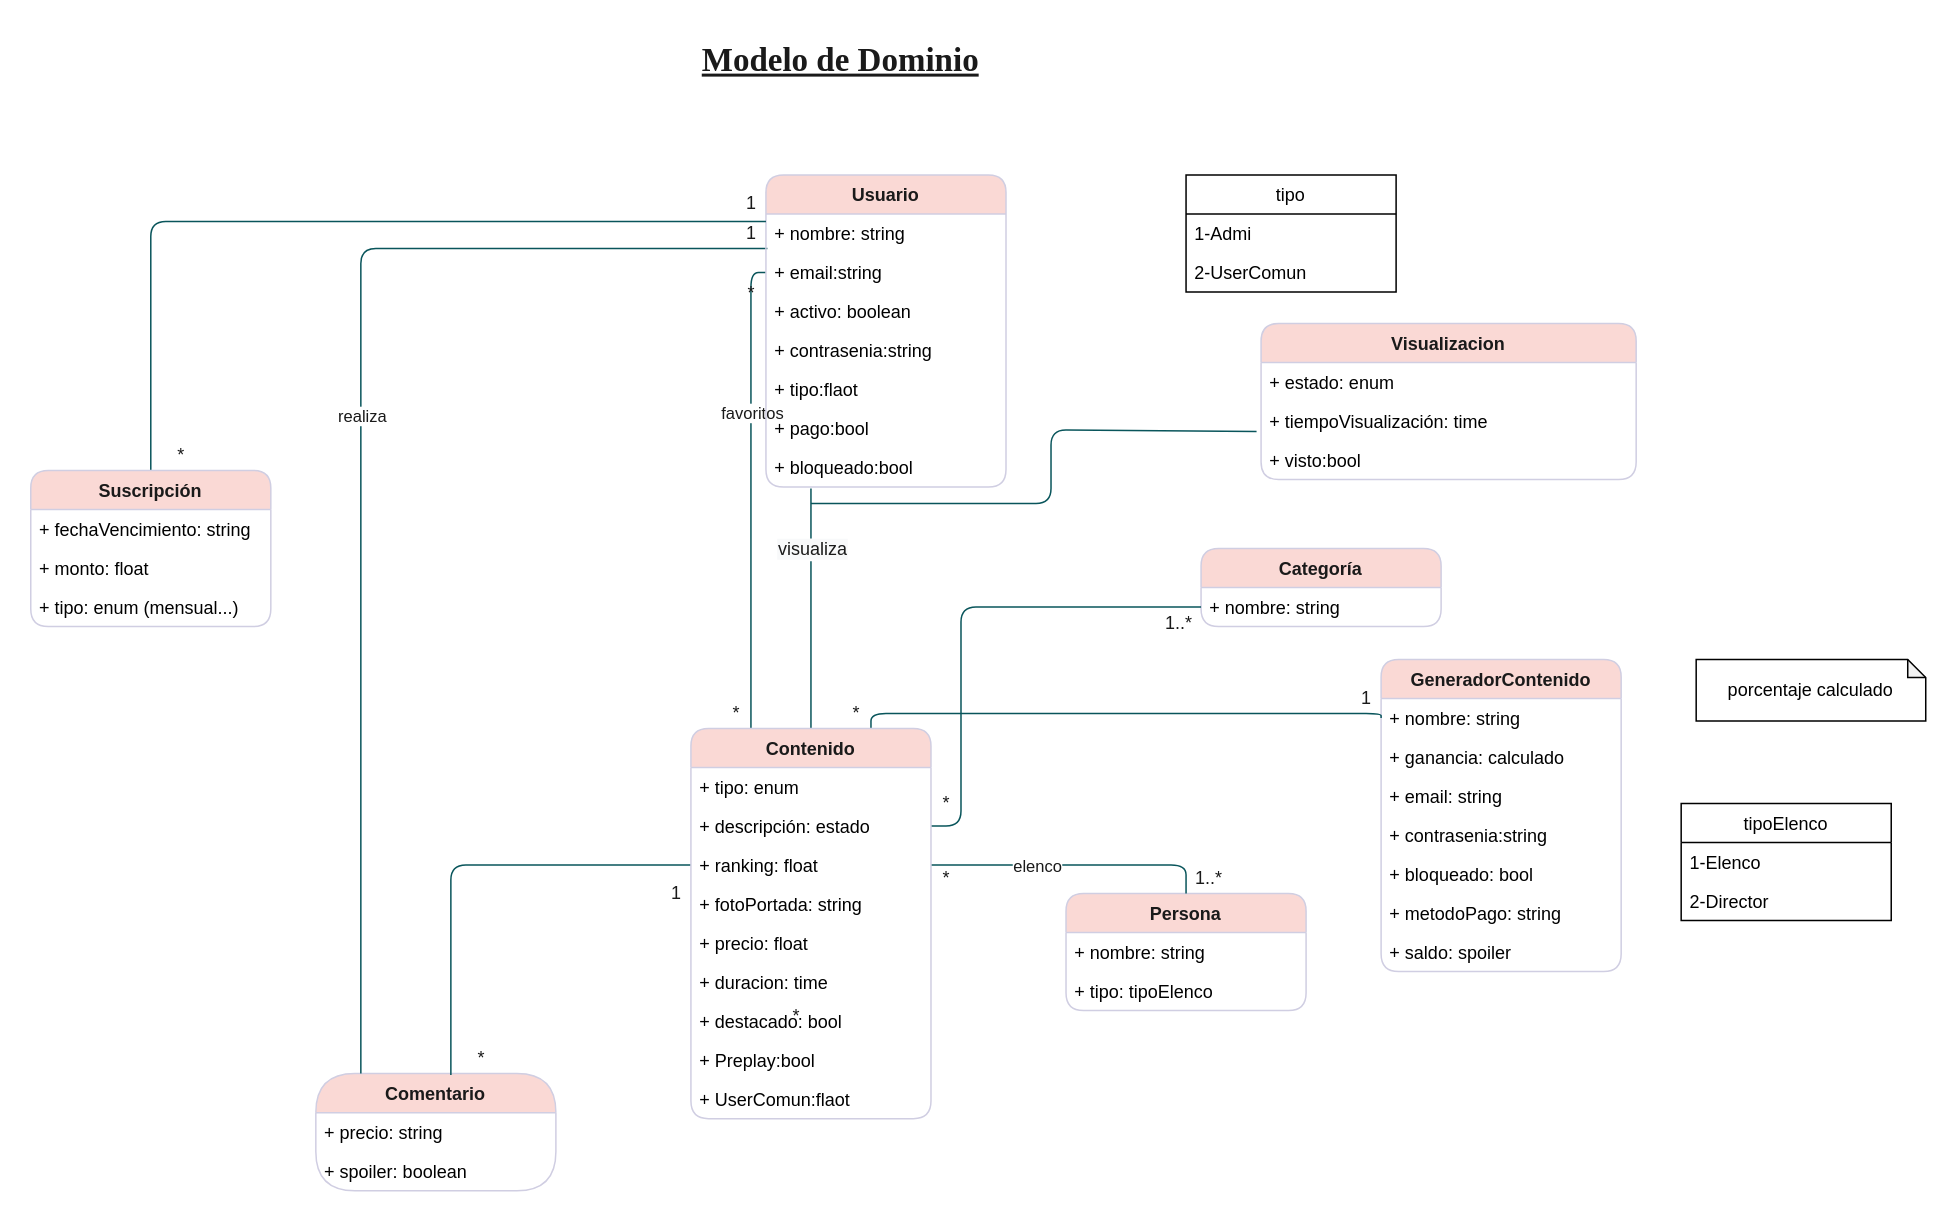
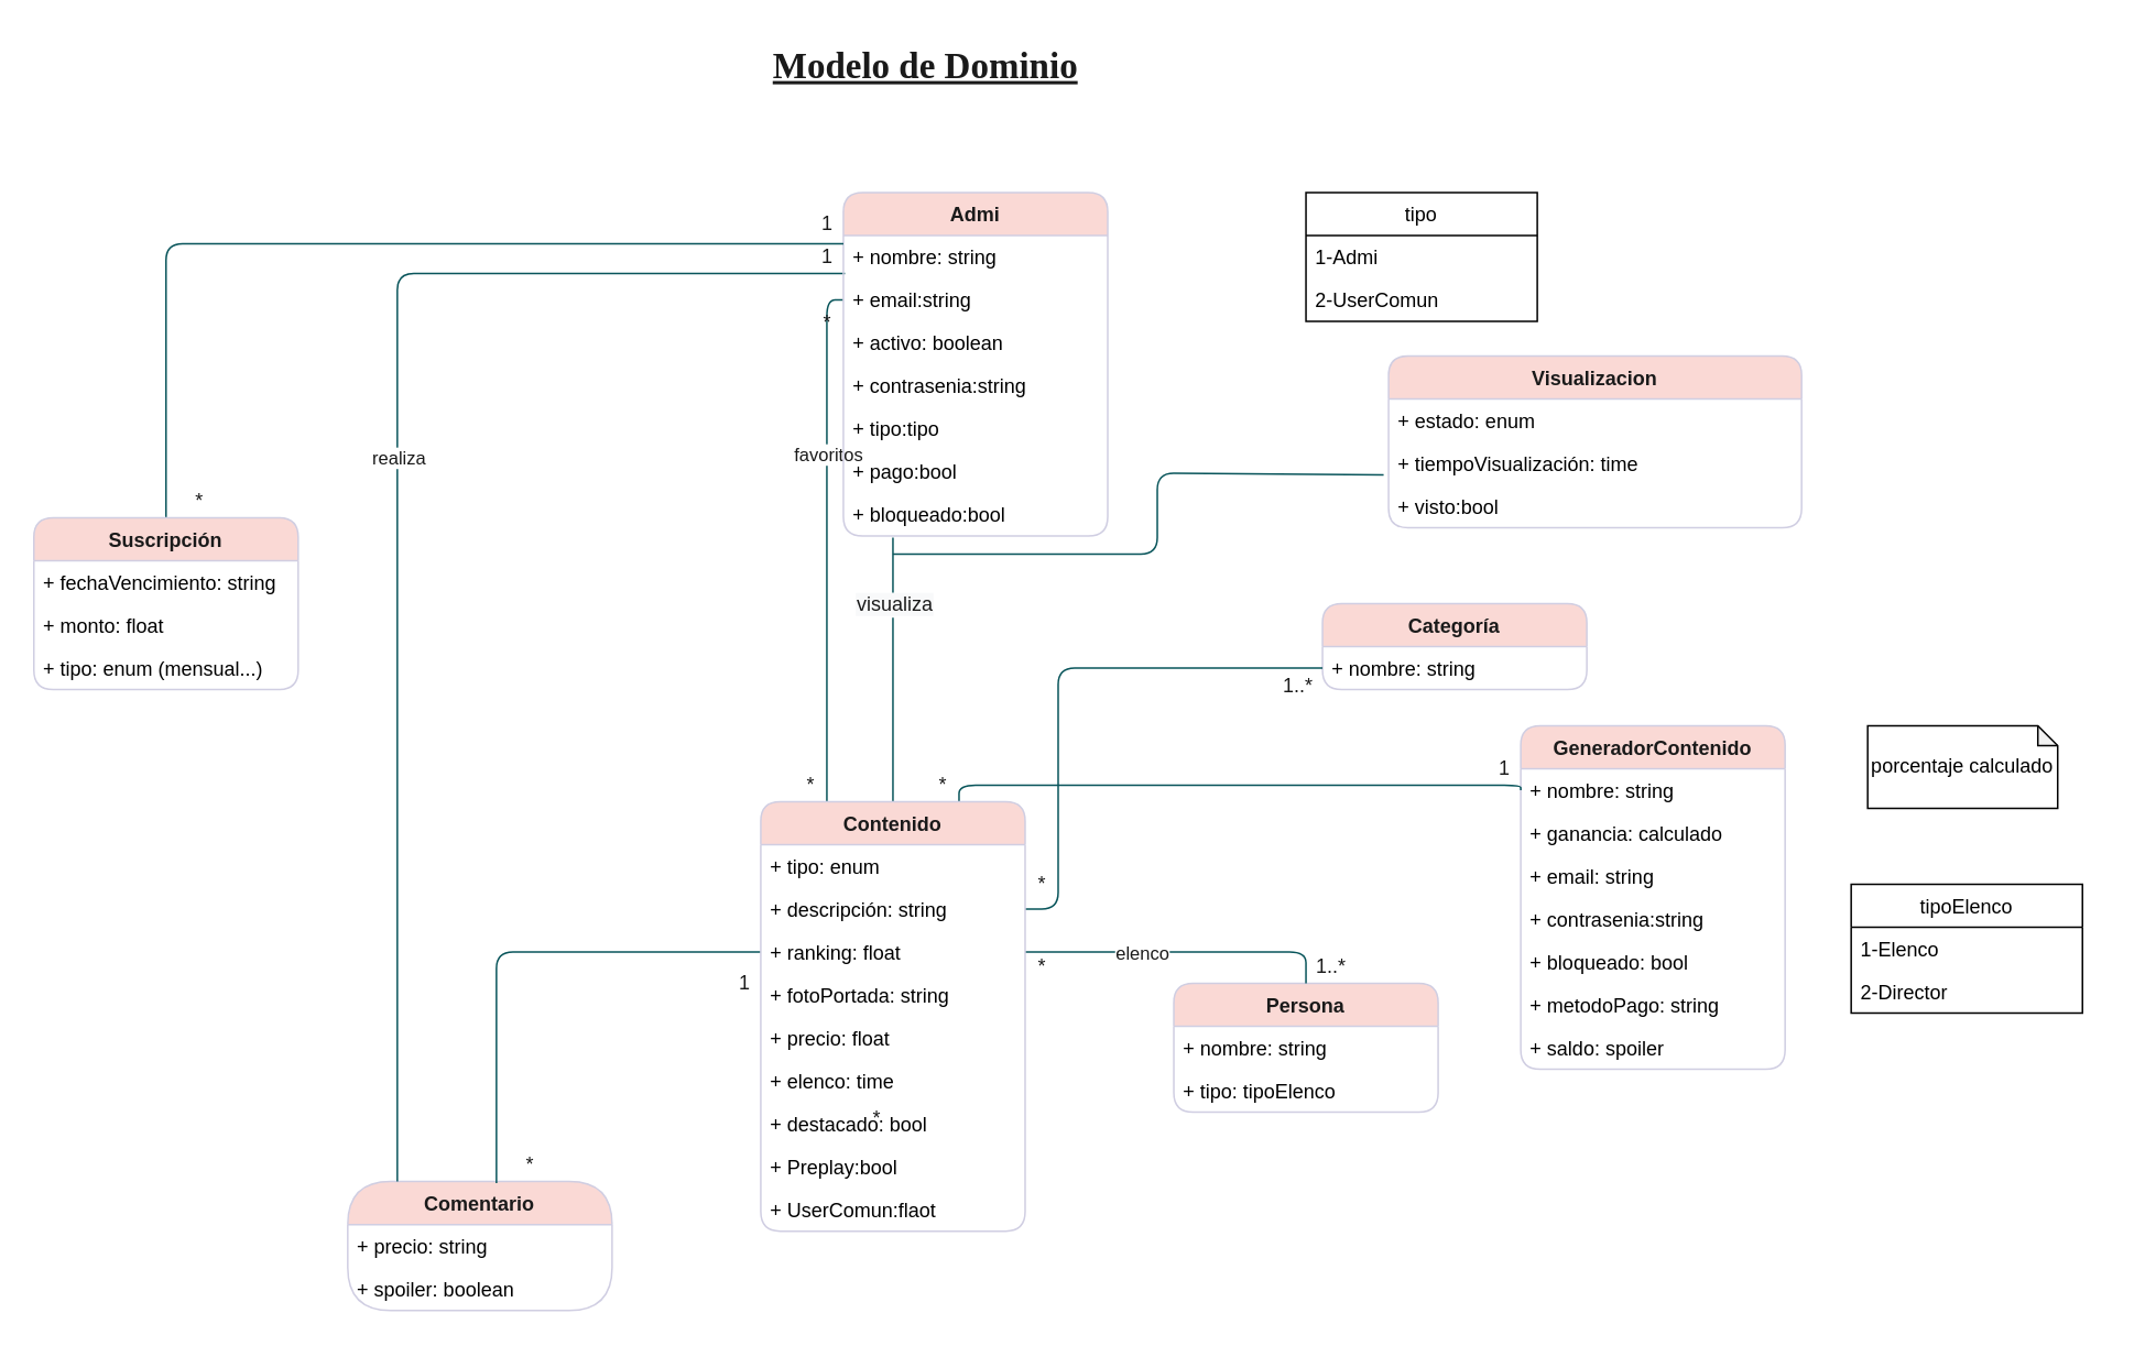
- <mxCell id="45" value="Usuario" style="swimlane;fontStyle=1;align=center;verticalAlign=top;childLayout=stackLayout;horizontal=1;startSize=26;horizontalStack=0;resizeParent=1;resizeParentMax=0;resizeLast=0;collapsible=1;marginBottom=0;sketch=0;fontColor=#1A1A1A;strokeColor=#D0CEE2;fillColor=#FAD9D5;rounded=1;" parent="1" vertex="1"><mxGeometry x="510" y="116" width="160" height="208" as="geometry" /></mxCell>
+ <mxCell id="45" value="Admi" style="swimlane;fontStyle=1;align=center;verticalAlign=top;childLayout=stackLayout;horizontal=1;startSize=26;horizontalStack=0;resizeParent=1;resizeParentMax=0;resizeLast=0;collapsible=1;marginBottom=0;sketch=0;fontColor=#1A1A1A;strokeColor=#D0CEE2;fillColor=#FAD9D5;rounded=1;" parent="1" vertex="1"><mxGeometry x="510" y="116" width="160" height="208" as="geometry" /></mxCell>
- <mxCell id="50" value="+ tipo:flaot" style="text;strokeColor=none;fillColor=none;align=left;verticalAlign=top;spacingLeft=4;spacingRight=4;overflow=hidden;rotatable=0;points=[[0,0.5],[1,0.5]];portConstraint=eastwest;rounded=1;" parent="45" vertex="1"><mxGeometry y="130" width="160" height="26" as="geometry" /></mxCell>
+ <mxCell id="50" value="+ tipo:tipo" style="text;strokeColor=none;fillColor=none;align=left;verticalAlign=top;spacingLeft=4;spacingRight=4;overflow=hidden;rotatable=0;points=[[0,0.5],[1,0.5]];portConstraint=eastwest;rounded=1;" parent="45" vertex="1"><mxGeometry y="130" width="160" height="26" as="geometry" /></mxCell>
- <mxCell id="72" value="porcentaje calculado" style="shape=note;whiteSpace=wrap;html=1;backgroundOutline=1;darkOpacity=0.05;size=12;" parent="1" vertex="1"><mxGeometry x="1130" y="439" width="153" height="41" as="geometry" /></mxCell>
+ <mxCell id="72" value="porcentaje calculado" style="shape=note;whiteSpace=wrap;html=1;backgroundOutline=1;darkOpacity=0.05;size=12;" parent="1" vertex="1"><mxGeometry x="1130" y="439" width="115" height="50" as="geometry" /></mxCell>
- <mxCell id="63" value="+ descripción: estado" style="text;strokeColor=none;fillColor=none;align=left;verticalAlign=top;spacingLeft=4;spacingRight=4;overflow=hidden;rotatable=0;points=[[0,0.5],[1,0.5]];portConstraint=eastwest;rounded=1;" parent="61" vertex="1"><mxGeometry y="52" width="160" height="26" as="geometry" /></mxCell>
+ <mxCell id="63" value="+ descripción: string" style="text;strokeColor=none;fillColor=none;align=left;verticalAlign=top;spacingLeft=4;spacingRight=4;overflow=hidden;rotatable=0;points=[[0,0.5],[1,0.5]];portConstraint=eastwest;rounded=1;" parent="61" vertex="1"><mxGeometry y="52" width="160" height="26" as="geometry" /></mxCell>
- <mxCell id="67" value="+ duracion: time" style="text;strokeColor=none;fillColor=none;align=left;verticalAlign=top;spacingLeft=4;spacingRight=4;overflow=hidden;rotatable=0;points=[[0,0.5],[1,0.5]];portConstraint=eastwest;rounded=1;" parent="61" vertex="1"><mxGeometry y="156" width="160" height="26" as="geometry" /></mxCell>
+ <mxCell id="67" value="+ elenco: time" style="text;strokeColor=none;fillColor=none;align=left;verticalAlign=top;spacingLeft=4;spacingRight=4;overflow=hidden;rotatable=0;points=[[0,0.5],[1,0.5]];portConstraint=eastwest;rounded=1;" parent="61" vertex="1"><mxGeometry y="156" width="160" height="26" as="geometry" /></mxCell>
